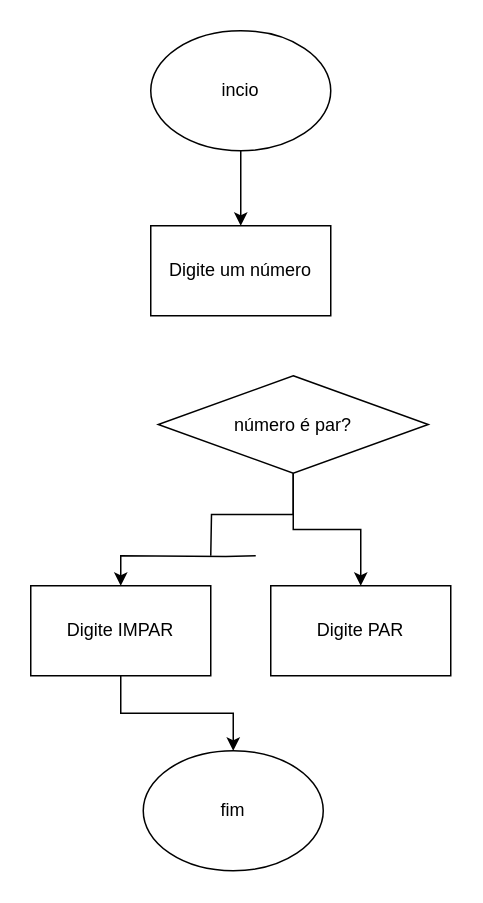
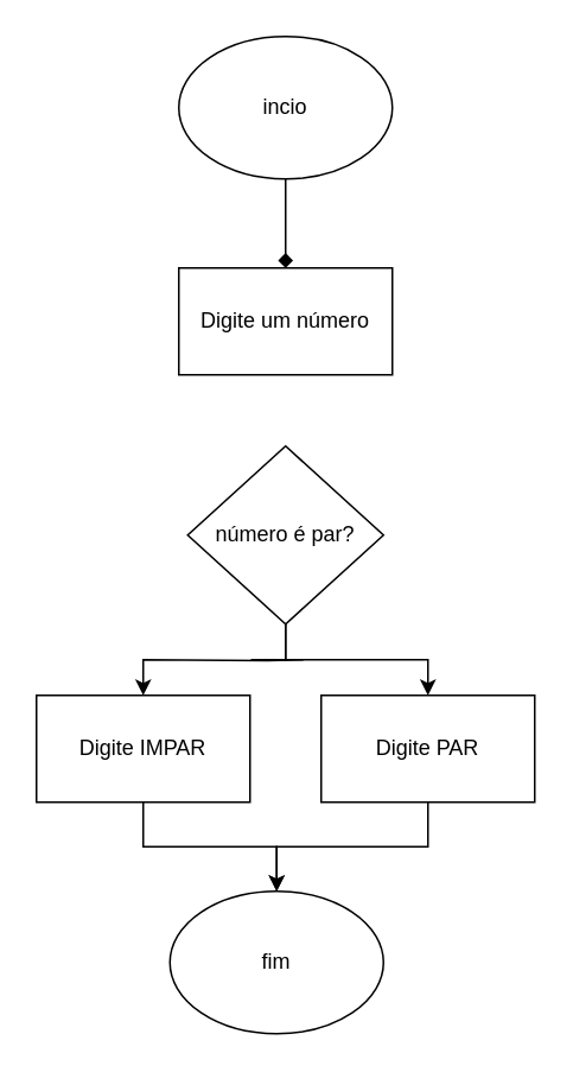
- <mxCell id="2" style="edgeStyle=orthogonalEdgeStyle;rounded=0;orthogonalLoop=1;jettySize=auto;html=1;" edge="1" parent="1" source="3" target="4"><mxGeometry relative="1" as="geometry" /></mxCell>
+ <mxCell id="2" style="edgeStyle=orthogonalEdgeStyle;rounded=0;orthogonalLoop=1;jettySize=auto;html=1;endArrow=diamond;" edge="1" parent="1" source="3" target="4"><mxGeometry relative="1" as="geometry" /></mxCell>
- <mxCell id="7" value="número é par?" style="rhombus;whiteSpace=wrap;html=1;" vertex="1" parent="1"><mxGeometry x="105" y="250" width="180" height="65" as="geometry" /></mxCell>
+ <mxCell id="7" value="número é par?" style="rhombus;whiteSpace=wrap;html=1;" vertex="1" parent="1"><mxGeometry x="105" y="250" width="110" height="100" as="geometry" /></mxCell>
+ <mxCell id="8" value="" style="edgeStyle=orthogonalEdgeStyle;rounded=0;orthogonalLoop=1;jettySize=auto;html=1;" edge="1" parent="1" source="9" target="13"><mxGeometry relative="1" as="geometry" /></mxCell>
